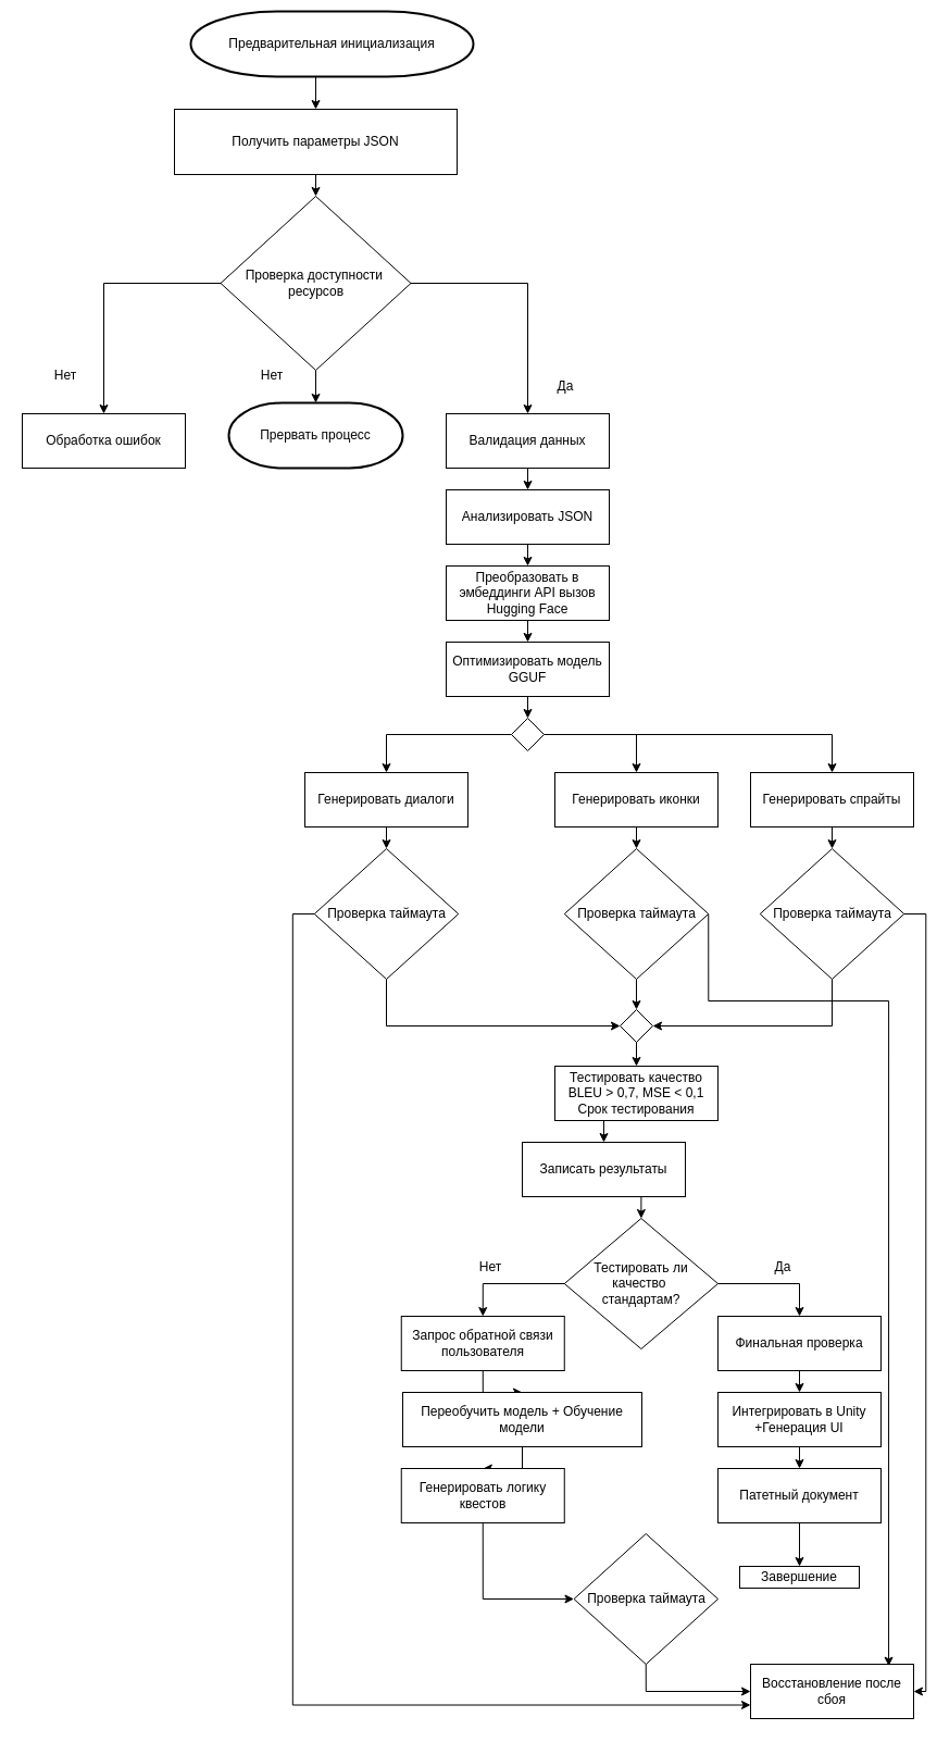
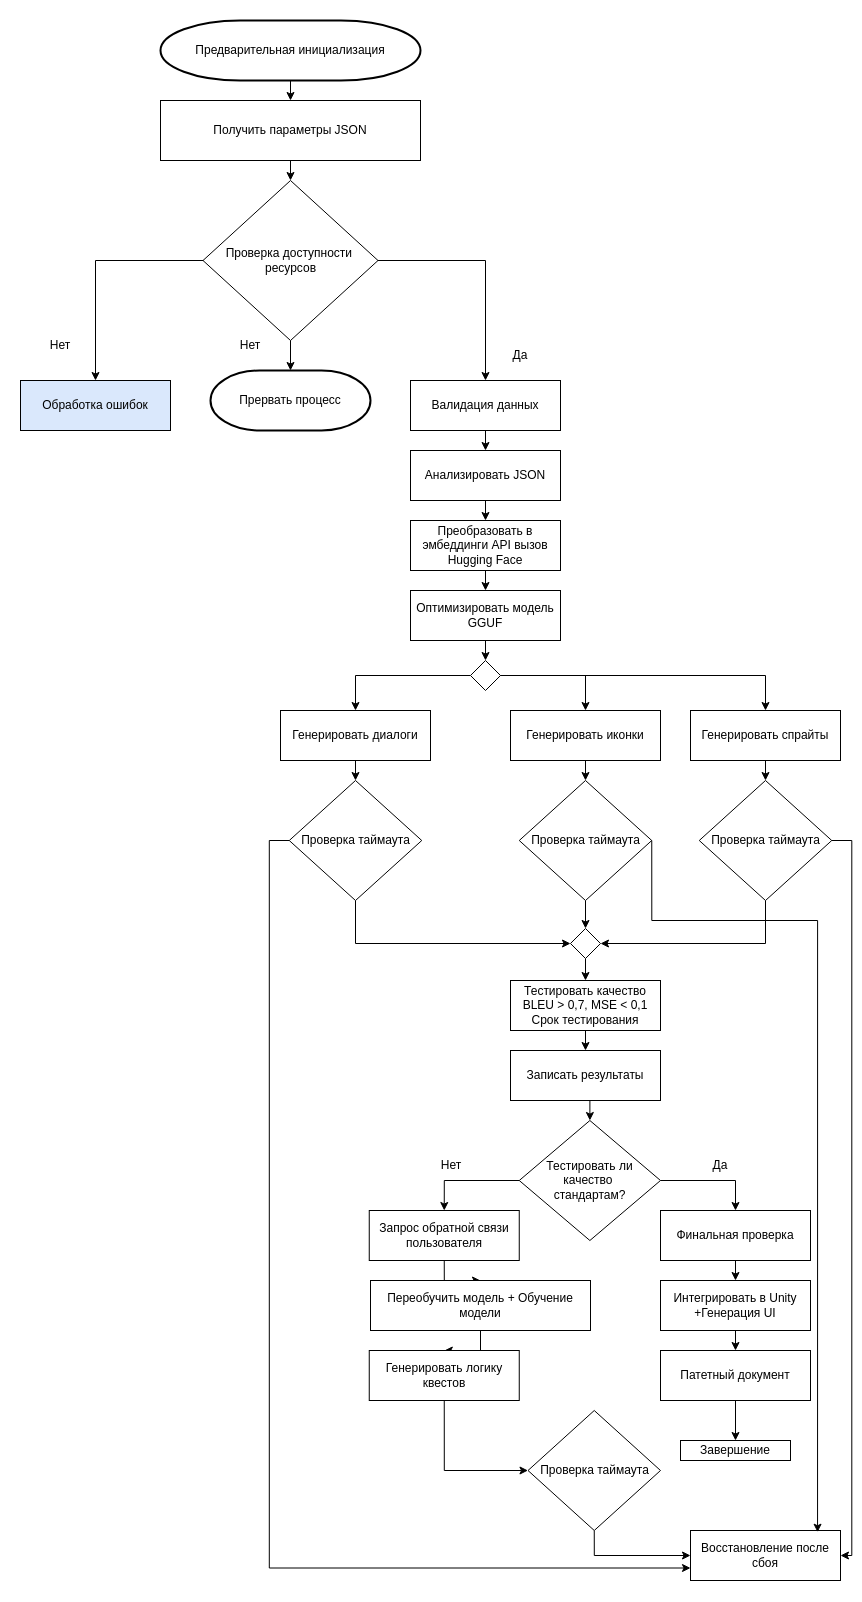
- <mxCell id="3" value="Предварительная инициализация" style="strokeWidth=2;html=1;shape=mxgraph.flowchart.terminator;whiteSpace=wrap;" vertex="1" parent="1"><mxGeometry x="175" y="10" width="260" height="60" as="geometry" /></mxCell>
+ <mxCell id="3" value="Предварительная инициализация" style="strokeWidth=2;html=1;shape=mxgraph.flowchart.terminator;whiteSpace=wrap;" vertex="1" parent="1"><mxGeometry x="160" y="20" width="260" height="60" as="geometry" /></mxCell>
- <mxCell id="9" value="Обработка ошибок" style="rounded=0;whiteSpace=wrap;html=1;" vertex="1" parent="1"><mxGeometry x="20" y="380" width="150" height="50" as="geometry" /></mxCell>
+ <mxCell id="9" value="Обработка ошибок" style="rounded=0;whiteSpace=wrap;html=1;fillColor=#dae8fc;" vertex="1" parent="1"><mxGeometry x="20" y="380" width="150" height="50" as="geometry" /></mxCell>
- <mxCell id="46" value="Записать результаты" style="rounded=0;whiteSpace=wrap;html=1;" vertex="1" parent="1"><mxGeometry x="480" y="1050" width="150" height="50" as="geometry" /></mxCell>
+ <mxCell id="46" value="Записать результаты" style="rounded=0;whiteSpace=wrap;html=1;" vertex="1" parent="1"><mxGeometry x="510" y="1050" width="150" height="50" as="geometry" /></mxCell>
